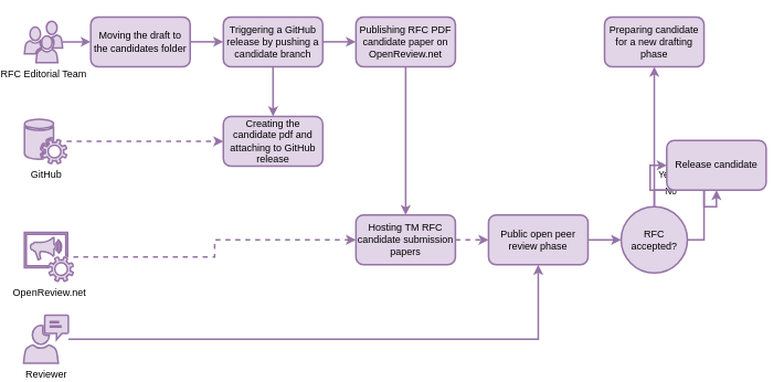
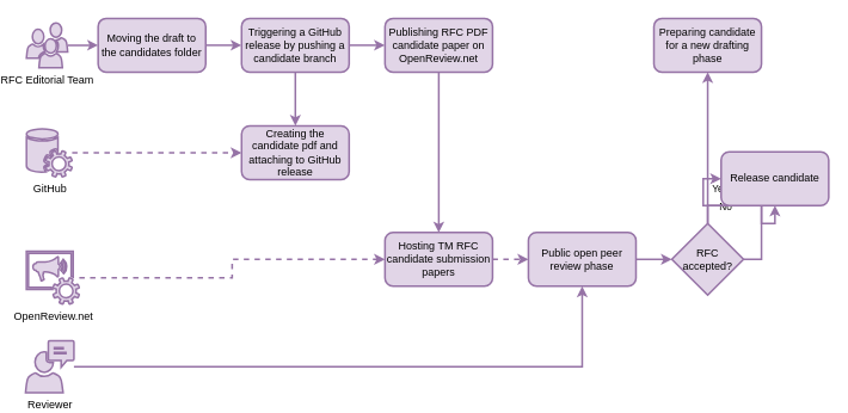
- <mxCell id="25" value="RFC accepted?" style="ellipse;whiteSpace=wrap;html=1;fillColor=#e1d5e7;strokeColor=#9673a6;strokeWidth=2;" parent="1" vertex="1"><mxGeometry x="741" y="249" width="80" height="80" as="geometry" /></mxCell>
+ <mxCell id="25" value="RFC accepted?" style="rhombus;whiteSpace=wrap;html=1;fillColor=#e1d5e7;strokeColor=#9673a6;strokeWidth=2;" parent="1" vertex="1"><mxGeometry x="741" y="249" width="80" height="80" as="geometry" /></mxCell>
